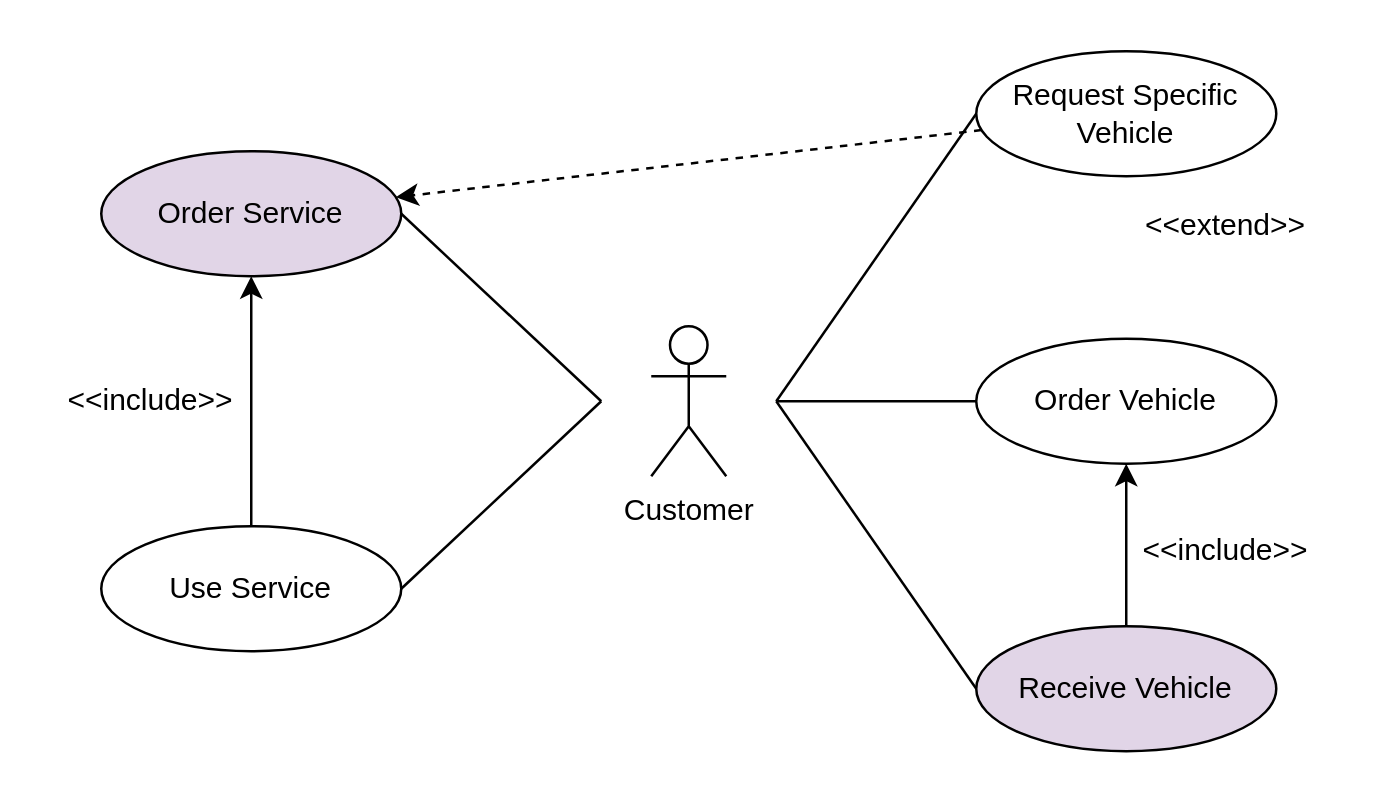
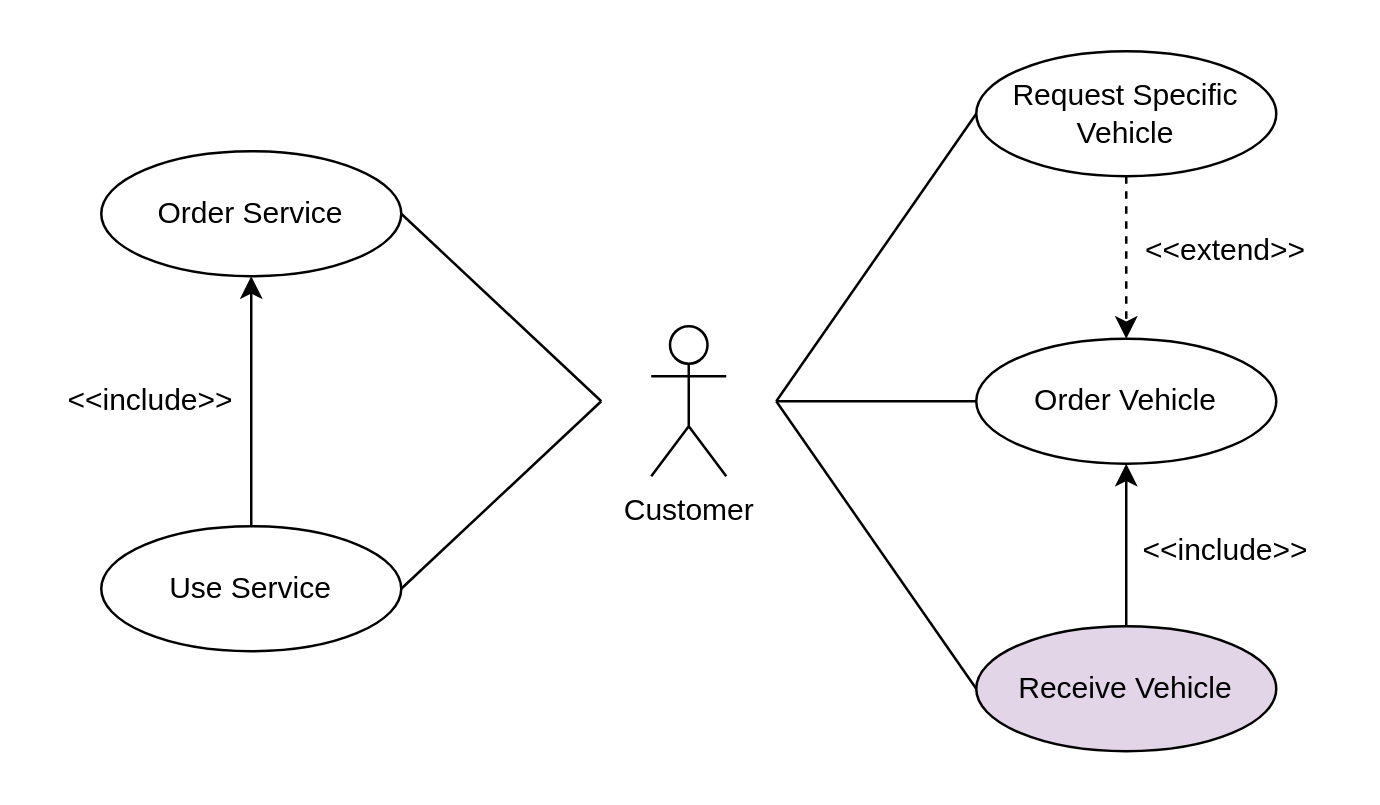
- <mxCell id="7" style="edgeStyle=none;rounded=0;orthogonalLoop=1;jettySize=auto;html=1;endArrow=classic;endFill=1;dashed=1;" edge="1" parent="1" source="8" target="14"><mxGeometry relative="1" as="geometry" /></mxCell>
+ <mxCell id="7" style="edgeStyle=none;rounded=0;orthogonalLoop=1;jettySize=auto;html=1;entryX=0.5;entryY=0;entryDx=0;entryDy=0;endArrow=classic;endFill=1;dashed=1;" edge="1" parent="1" source="8" target="6"><mxGeometry relative="1" as="geometry" /></mxCell>
- <mxCell id="14" value="Order Service" style="ellipse;whiteSpace=wrap;html=1;fillColor=#e1d5e7;" vertex="1" parent="1"><mxGeometry x="40" y="60" width="120" height="50" as="geometry" /></mxCell>
+ <mxCell id="14" value="Order Service" style="ellipse;whiteSpace=wrap;html=1;" vertex="1" parent="1"><mxGeometry x="40" y="60" width="120" height="50" as="geometry" /></mxCell>
- <mxCell id="11" value="&amp;lt;&amp;lt;extend&amp;gt;&amp;gt;" style="text;html=1;strokeColor=none;fillColor=none;align=center;verticalAlign=middle;whiteSpace=wrap;rounded=0;" vertex="1" parent="1"><mxGeometry x="450" y="80" width="80" height="20" as="geometry" /></mxCell>
+ <mxCell id="11" value="&amp;lt;&amp;lt;extend&amp;gt;&amp;gt;" style="text;html=1;strokeColor=none;fillColor=none;align=center;verticalAlign=middle;whiteSpace=wrap;rounded=0;" vertex="1" parent="1"><mxGeometry x="450" y="90" width="80" height="20" as="geometry" /></mxCell>
